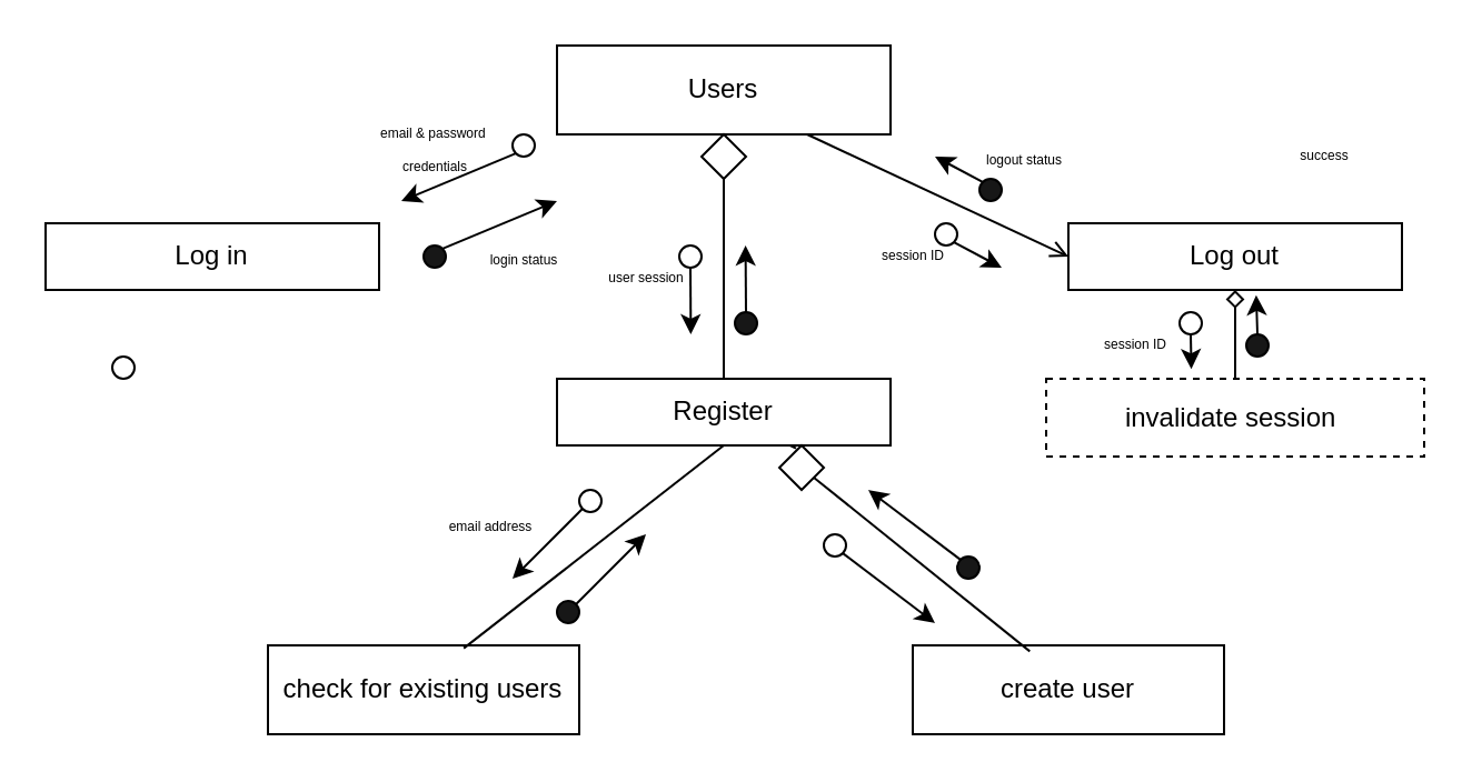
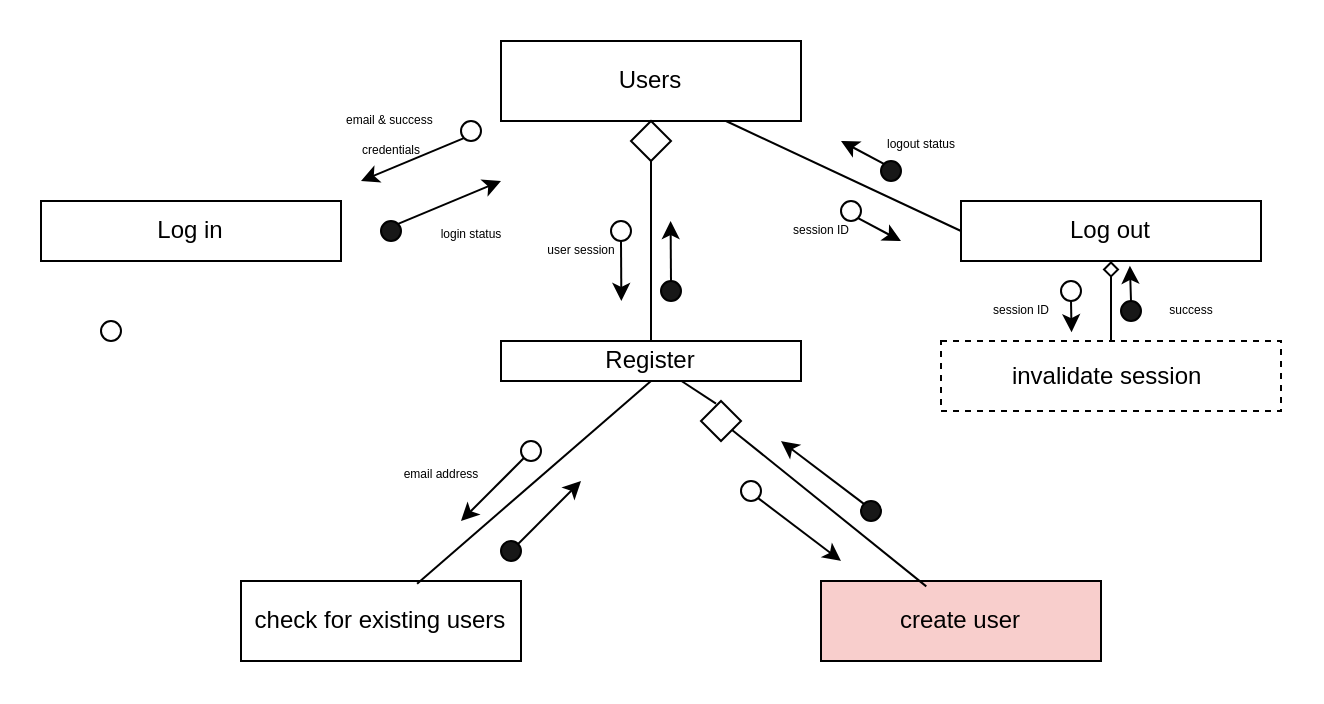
- <mxCell id="48" value="&lt;font style=&quot;font-size: 6px;&quot;&gt;email &amp;amp; password&amp;nbsp;&lt;/font&gt;&lt;div&gt;&lt;font style=&quot;font-size: 6px;&quot;&gt;credentials&lt;/font&gt;&lt;/div&gt;" style="text;html=1;align=center;verticalAlign=middle;resizable=0;points=[];autosize=1;strokeColor=none;fillColor=none;" vertex="1" parent="1"><mxGeometry x="160" y="45" width="70" height="40" as="geometry" /></mxCell>
+ <mxCell id="48" value="&lt;font style=&quot;font-size: 6px;&quot;&gt;email &amp;amp; success&amp;nbsp;&lt;/font&gt;&lt;div&gt;&lt;font style=&quot;font-size: 6px;&quot;&gt;credentials&lt;/font&gt;&lt;/div&gt;" style="text;html=1;align=center;verticalAlign=middle;resizable=0;points=[];autosize=1;strokeColor=none;fillColor=none;" vertex="1" parent="1"><mxGeometry x="160" y="45" width="70" height="40" as="geometry" /></mxCell>
- <mxCell id="44" value="&lt;span style=&quot;font-size: 6px;&quot;&gt;success&lt;/span&gt;" style="text;html=1;align=center;verticalAlign=middle;resizable=0;points=[];autosize=1;strokeColor=none;fillColor=none;" vertex="1" parent="1"><mxGeometry x="570" y="53" width="50" height="30" as="geometry" /></mxCell>
+ <mxCell id="44" value="&lt;span style=&quot;font-size: 6px;&quot;&gt;success&lt;/span&gt;" style="text;html=1;align=center;verticalAlign=middle;resizable=0;points=[];autosize=1;strokeColor=none;fillColor=none;" vertex="1" parent="1"><mxGeometry x="570" y="138" width="50" height="30" as="geometry" /></mxCell>
- <mxCell id="3" style="rounded=0;orthogonalLoop=1;jettySize=auto;html=1;exitX=0.75;exitY=1;exitDx=0;exitDy=0;entryX=0;entryY=0.5;entryDx=0;entryDy=0;endArrow=open;endFill=0;" edge="1" parent="1" source="4" target="7"><mxGeometry relative="1" as="geometry" /></mxCell>
+ <mxCell id="3" style="rounded=0;orthogonalLoop=1;jettySize=auto;html=1;exitX=0.75;exitY=1;exitDx=0;exitDy=0;entryX=0;entryY=0.5;entryDx=0;entryDy=0;endArrow=none;endFill=0;" edge="1" parent="1" source="4" target="7"><mxGeometry relative="1" as="geometry" /></mxCell>
- <mxCell id="5" value="Register" style="rounded=0;whiteSpace=wrap;html=1;" vertex="1" parent="1"><mxGeometry x="250" y="170" width="150" height="30" as="geometry" /></mxCell>
+ <mxCell id="5" value="Register" style="rounded=0;whiteSpace=wrap;html=1;" vertex="1" parent="1"><mxGeometry x="250" y="170" width="150" height="20" as="geometry" /></mxCell>
- <mxCell id="9" value="create user" style="rounded=0;whiteSpace=wrap;html=1;" vertex="1" parent="1"><mxGeometry x="410" y="290" width="140" height="40" as="geometry" /></mxCell>
+ <mxCell id="9" value="create user" style="rounded=0;whiteSpace=wrap;html=1;fillColor=#f8cecc;" vertex="1" parent="1"><mxGeometry x="410" y="290" width="140" height="40" as="geometry" /></mxCell>
